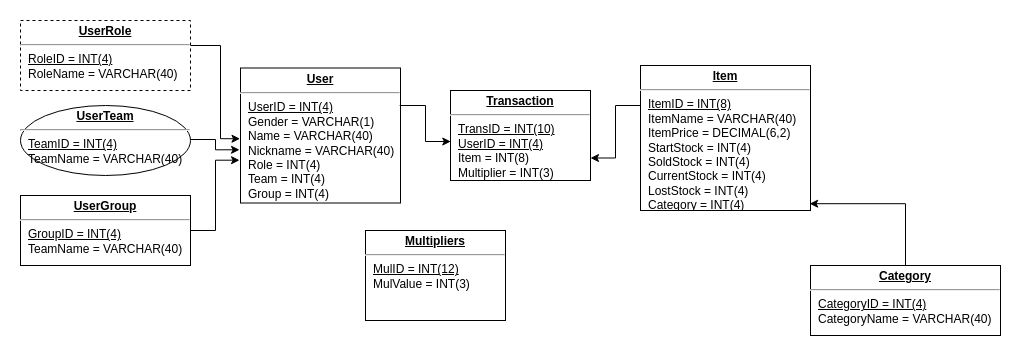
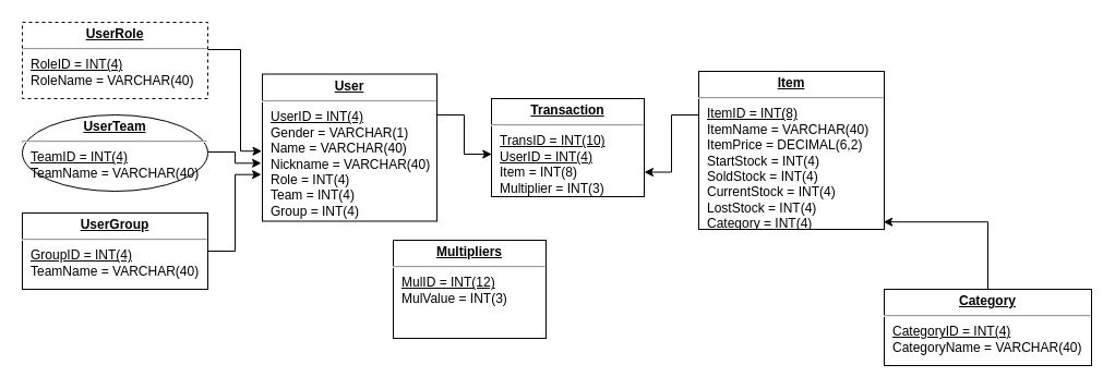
- <mxCell id="13" value="&lt;p style=&quot;margin: 0px ; margin-top: 4px ; text-align: center ; text-decoration: underline&quot;&gt;&lt;b&gt;Multipliers&lt;/b&gt;&lt;/p&gt;&lt;hr&gt;&lt;p style=&quot;margin: 0px ; margin-left: 8px&quot;&gt;&lt;u&gt;MulID = INT(12)&lt;/u&gt;&lt;/p&gt;&lt;p style=&quot;margin: 0px ; margin-left: 8px&quot;&gt;MulValue = INT(3)&lt;/p&gt;&lt;p style=&quot;margin: 0px ; margin-left: 8px&quot;&gt;&lt;br&gt;&lt;/p&gt;" style="verticalAlign=top;align=left;overflow=fill;fontSize=12;fontFamily=Helvetica;html=1;rounded=0;shadow=0;comic=0;labelBackgroundColor=none;strokeWidth=1" vertex="1" parent="1"><mxGeometry x="365" y="230" width="140" height="90" as="geometry" /></mxCell>
+ <mxCell id="13" value="&lt;p style=&quot;margin: 0px ; margin-top: 4px ; text-align: center ; text-decoration: underline&quot;&gt;&lt;b&gt;Multipliers&lt;/b&gt;&lt;/p&gt;&lt;hr&gt;&lt;p style=&quot;margin: 0px ; margin-left: 8px&quot;&gt;&lt;u&gt;MulID = INT(12)&lt;/u&gt;&lt;/p&gt;&lt;p style=&quot;margin: 0px ; margin-left: 8px&quot;&gt;MulValue = INT(3)&lt;/p&gt;&lt;p style=&quot;margin: 0px ; margin-left: 8px&quot;&gt;&lt;br&gt;&lt;/p&gt;" style="verticalAlign=top;align=left;overflow=fill;fontSize=12;fontFamily=Helvetica;html=1;rounded=0;shadow=0;comic=0;labelBackgroundColor=none;strokeWidth=1" vertex="1" parent="1"><mxGeometry x="360" y="220" width="140" height="90" as="geometry" /></mxCell>
